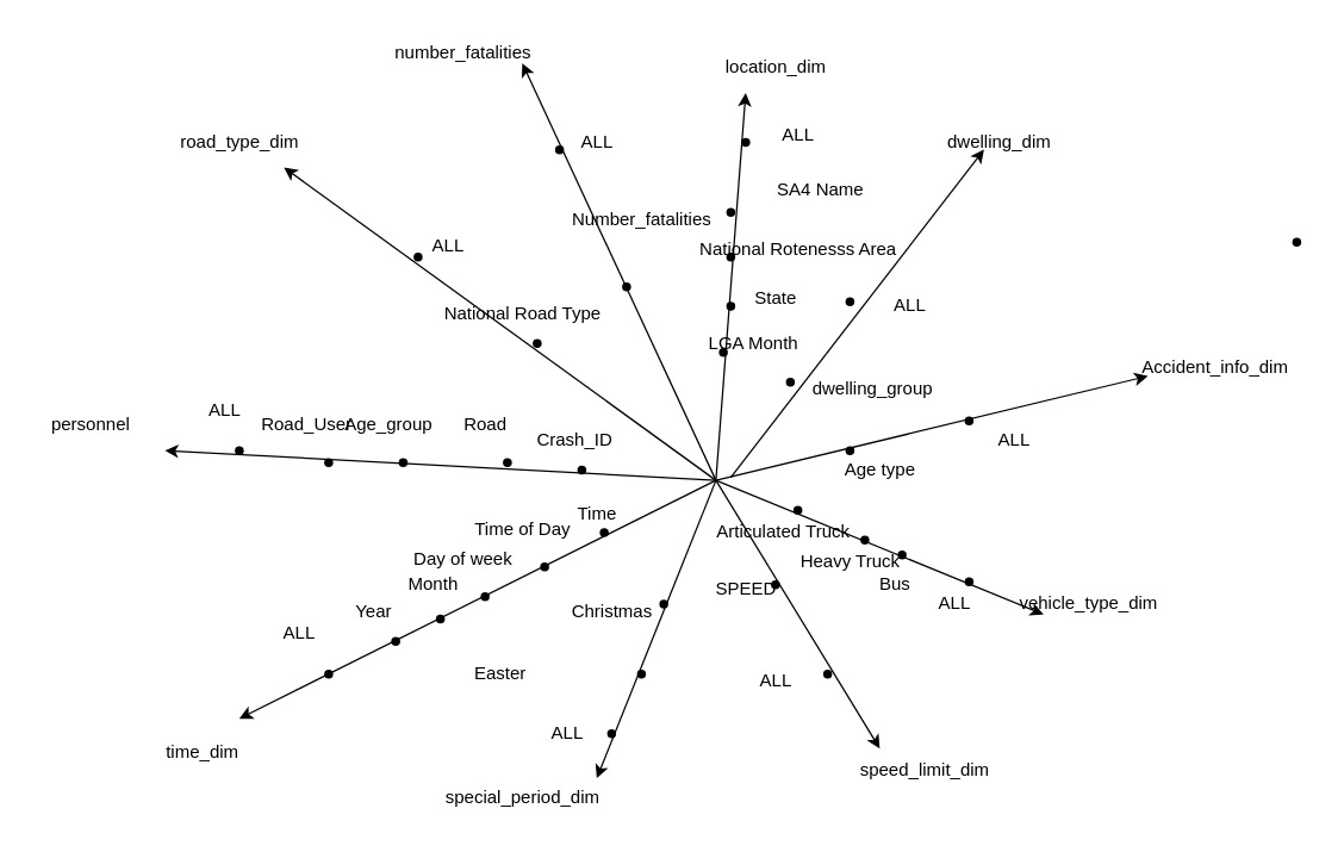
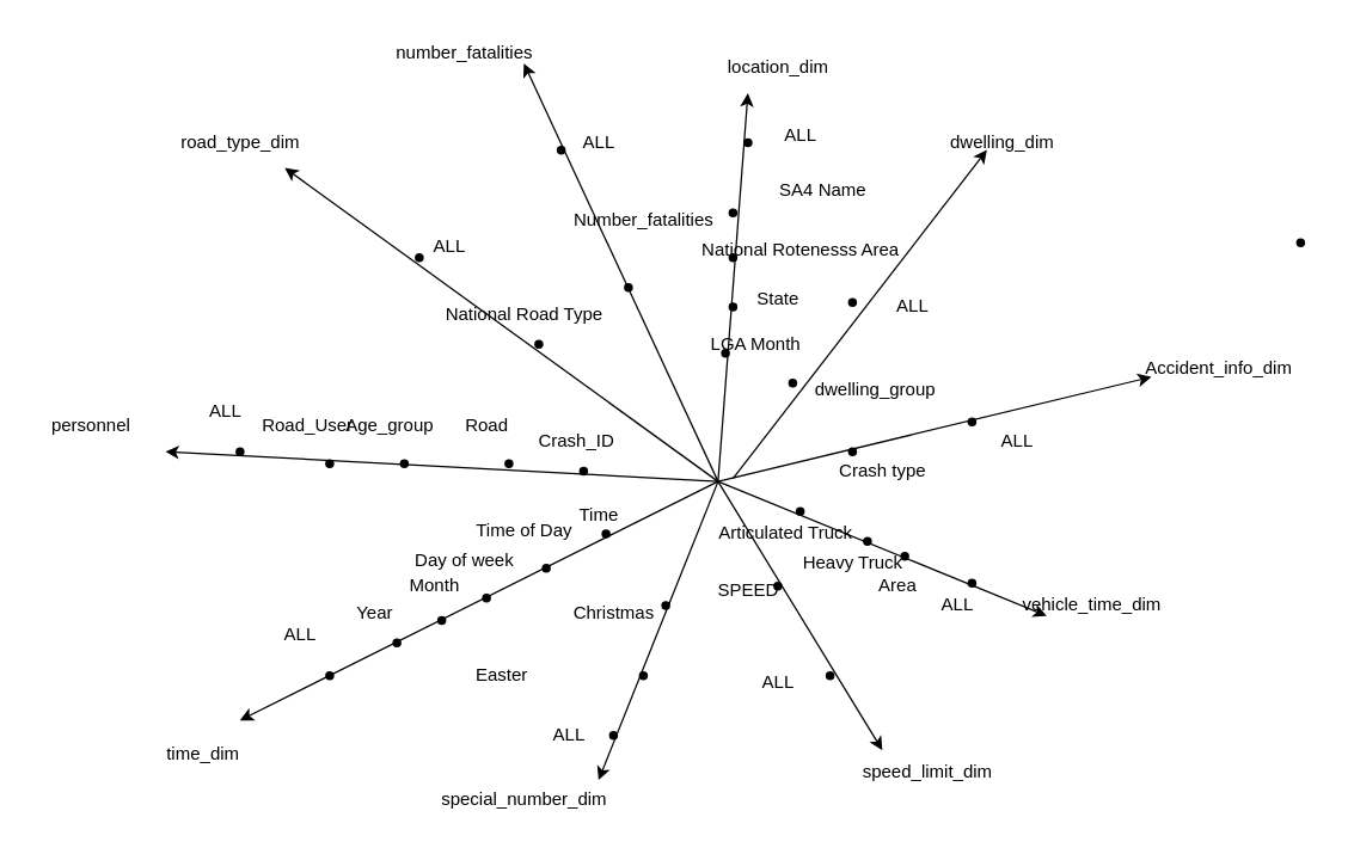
- <mxCell id="29" value="Age type" style="text;html=1;align=center;verticalAlign=middle;resizable=0;points=[];autosize=1;strokeColor=none;fillColor=none;" vertex="1" parent="1"><mxGeometry x="550" y="300" width="80" height="30" as="geometry" /></mxCell>
+ <mxCell id="29" value="Crash type" style="text;html=1;align=center;verticalAlign=middle;resizable=0;points=[];autosize=1;strokeColor=none;fillColor=none;" vertex="1" parent="1"><mxGeometry x="550" y="300" width="80" height="30" as="geometry" /></mxCell>
- <mxCell id="71" value="Bus" style="text;html=1;align=center;verticalAlign=middle;resizable=0;points=[];autosize=1;strokeColor=none;fillColor=none;" vertex="1" parent="1"><mxGeometry x="580" y="377" width="40" height="30" as="geometry" /></mxCell>
+ <mxCell id="71" value="Area" style="text;html=1;align=center;verticalAlign=middle;resizable=0;points=[];autosize=1;strokeColor=none;fillColor=none;" vertex="1" parent="1"><mxGeometry x="580" y="377" width="40" height="30" as="geometry" /></mxCell>
- <mxCell id="21" value="vehicle_type_dim" style="text;html=1;align=center;verticalAlign=middle;resizable=0;points=[];autosize=1;strokeColor=none;fillColor=none;" vertex="1" parent="1"><mxGeometry x="670" y="390" width="120" height="30" as="geometry" /></mxCell>
+ <mxCell id="21" value="vehicle_time_dim" style="text;html=1;align=center;verticalAlign=middle;resizable=0;points=[];autosize=1;strokeColor=none;fillColor=none;" vertex="1" parent="1"><mxGeometry x="670" y="390" width="120" height="30" as="geometry" /></mxCell>
- <mxCell id="18" value="special_period_dim" style="text;html=1;align=center;verticalAlign=middle;resizable=0;points=[];autosize=1;strokeColor=none;fillColor=none;" vertex="1" parent="1"><mxGeometry x="285" y="520" width="130" height="30" as="geometry" /></mxCell>
+ <mxCell id="18" value="special_number_dim" style="text;html=1;align=center;verticalAlign=middle;resizable=0;points=[];autosize=1;strokeColor=none;fillColor=none;" vertex="1" parent="1"><mxGeometry x="285" y="520" width="130" height="30" as="geometry" /></mxCell>
